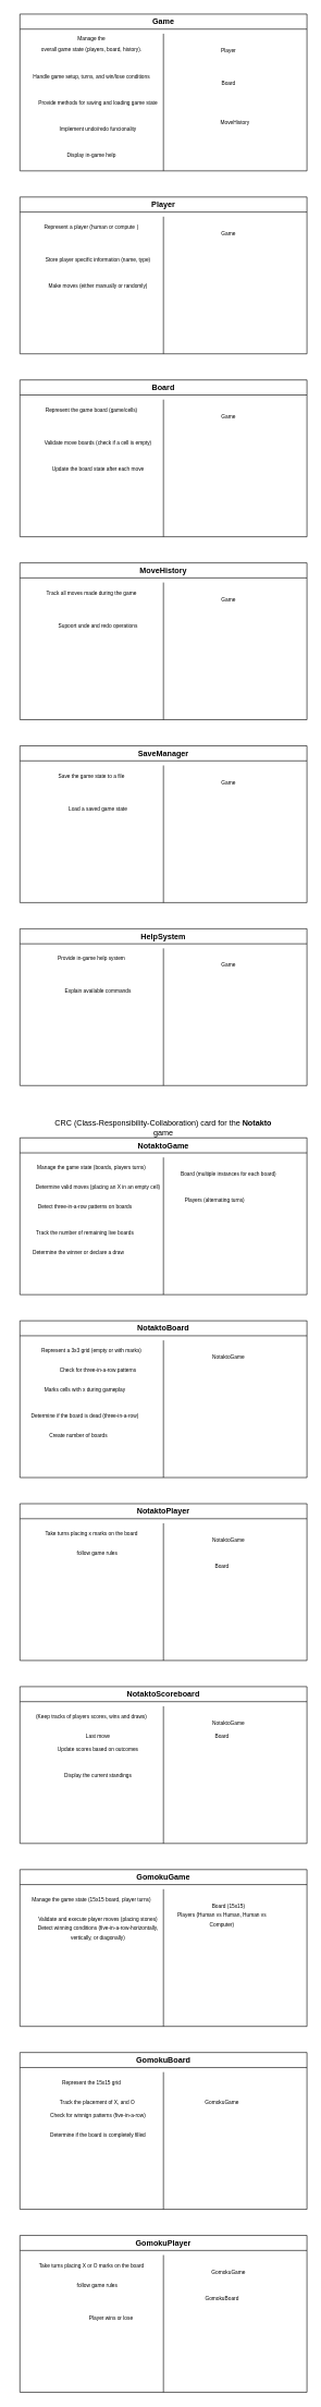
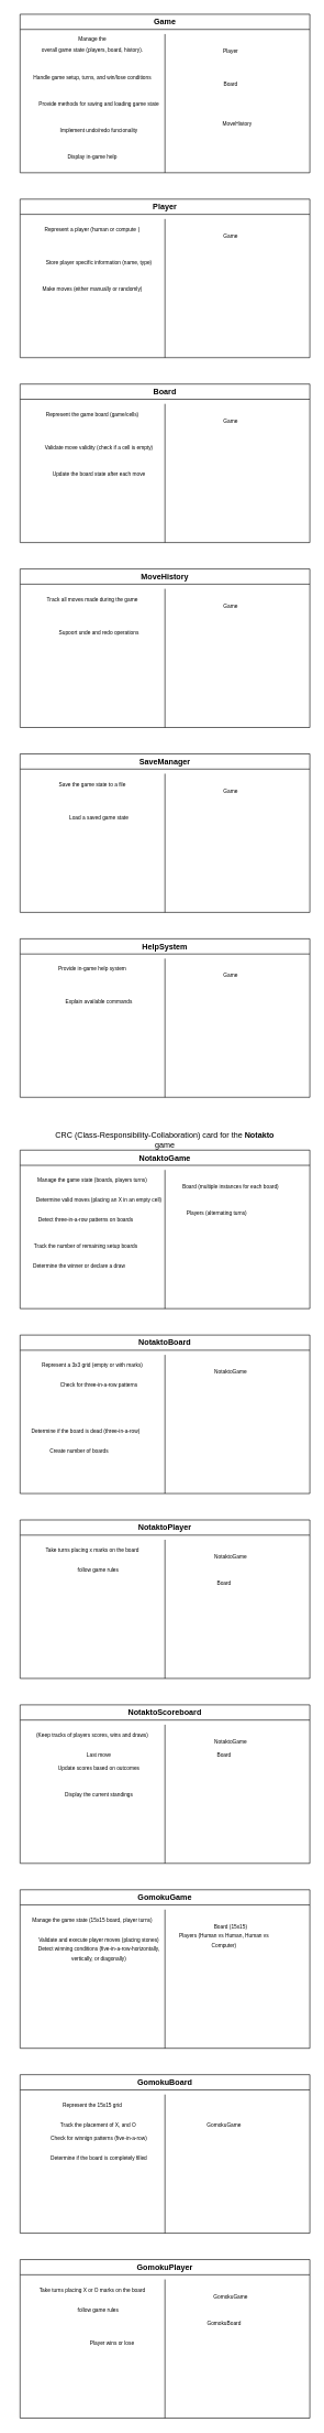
- <mxCell id="15" value="&lt;font face=&quot;Aptos, sans-serif&quot;&gt;&lt;span style=&quot;font-size: 8px;&quot;&gt;Make moves (either manually or randomly)&lt;/span&gt;&lt;/font&gt;" style="text;html=1;align=center;verticalAlign=middle;whiteSpace=wrap;rounded=0;" vertex="1" parent="12"><mxGeometry x="20" y="120" width="200" height="30" as="geometry" /></mxCell>
+ <mxCell id="15" value="&lt;font face=&quot;Aptos, sans-serif&quot;&gt;&lt;span style=&quot;font-size: 8px;&quot;&gt;Make moves (either manually or randomly)&lt;/span&gt;&lt;/font&gt;" style="text;html=1;align=center;verticalAlign=middle;whiteSpace=wrap;rounded=0;" vertex="1" parent="12"><mxGeometry x="10" y="120" width="200" height="30" as="geometry" /></mxCell>
- <mxCell id="20" value="&lt;font face=&quot;Aptos, sans-serif&quot;&gt;&lt;span style=&quot;font-size: 8px;&quot;&gt;Validate move boards (check if a cell is empty)&lt;/span&gt;&lt;/font&gt;" style="text;html=1;align=center;verticalAlign=middle;whiteSpace=wrap;rounded=0;" vertex="1" parent="18"><mxGeometry x="20" y="80" width="200" height="30" as="geometry" /></mxCell>
+ <mxCell id="20" value="&lt;font face=&quot;Aptos, sans-serif&quot;&gt;&lt;span style=&quot;font-size: 8px;&quot;&gt;Validate move validity (check if a cell is empty)&lt;/span&gt;&lt;/font&gt;" style="text;html=1;align=center;verticalAlign=middle;whiteSpace=wrap;rounded=0;" vertex="1" parent="18"><mxGeometry x="20" y="80" width="200" height="30" as="geometry" /></mxCell>
- <mxCell id="45" value="&lt;font face=&quot;Aptos, sans-serif&quot;&gt;&lt;span style=&quot;font-size: 8px;&quot;&gt;Track the number of remaining live boards&lt;/span&gt;&lt;/font&gt;" style="text;html=1;align=center;verticalAlign=middle;whiteSpace=wrap;rounded=0;" vertex="1" parent="40"><mxGeometry y="130" width="200" height="30" as="geometry" /></mxCell>
+ <mxCell id="45" value="&lt;font face=&quot;Aptos, sans-serif&quot;&gt;&lt;span style=&quot;font-size: 8px;&quot;&gt;Track the number of remaining setup boards&lt;/span&gt;&lt;/font&gt;" style="text;html=1;align=center;verticalAlign=middle;whiteSpace=wrap;rounded=0;" vertex="1" parent="40"><mxGeometry y="130" width="200" height="30" as="geometry" /></mxCell>
- <mxCell id="53" value="&lt;font face=&quot;Aptos, sans-serif&quot;&gt;&lt;span style=&quot;font-size: 8px;&quot;&gt;Marks cells with x during gameplay&lt;/span&gt;&lt;/font&gt;" style="text;html=1;align=center;verticalAlign=middle;whiteSpace=wrap;rounded=0;" vertex="1" parent="49"><mxGeometry y="90" width="200" height="30" as="geometry" /></mxCell>
